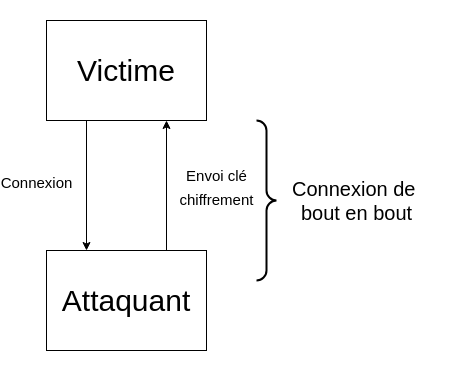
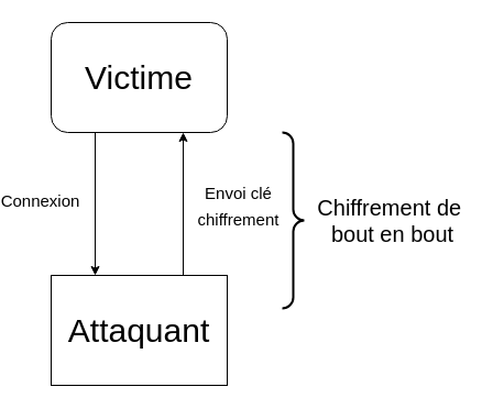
- <mxCell id="3" value="&lt;font style=&quot;font-size: 30px;&quot;&gt;Victime&lt;/font&gt;" style="rounded=0;whiteSpace=wrap;html=1;" vertex="1" parent="1"><mxGeometry x="20" y="20" width="160" height="100" as="geometry" /></mxCell>
+ <mxCell id="3" value="&lt;font style=&quot;font-size: 30px;&quot;&gt;Victime&lt;/font&gt;" style="whiteSpace=wrap;html=1;rounded=1;" vertex="1" parent="1"><mxGeometry x="20" y="20" width="160" height="100" as="geometry" /></mxCell>
- <mxCell id="8" value="Connexion de&amp;nbsp;&lt;br&gt;bout en bout" style="text;html=1;align=center;verticalAlign=middle;resizable=0;points=[];autosize=1;strokeColor=none;fillColor=none;fontSize=20;" vertex="1" parent="6"><mxGeometry x="20" y="50" width="160" height="60" as="geometry" /></mxCell>
+ <mxCell id="8" value="Chiffrement de&amp;nbsp;&lt;br&gt;bout en bout" style="text;html=1;align=center;verticalAlign=middle;resizable=0;points=[];autosize=1;strokeColor=none;fillColor=none;fontSize=20;" vertex="1" parent="6"><mxGeometry x="20" y="50" width="160" height="60" as="geometry" /></mxCell>
